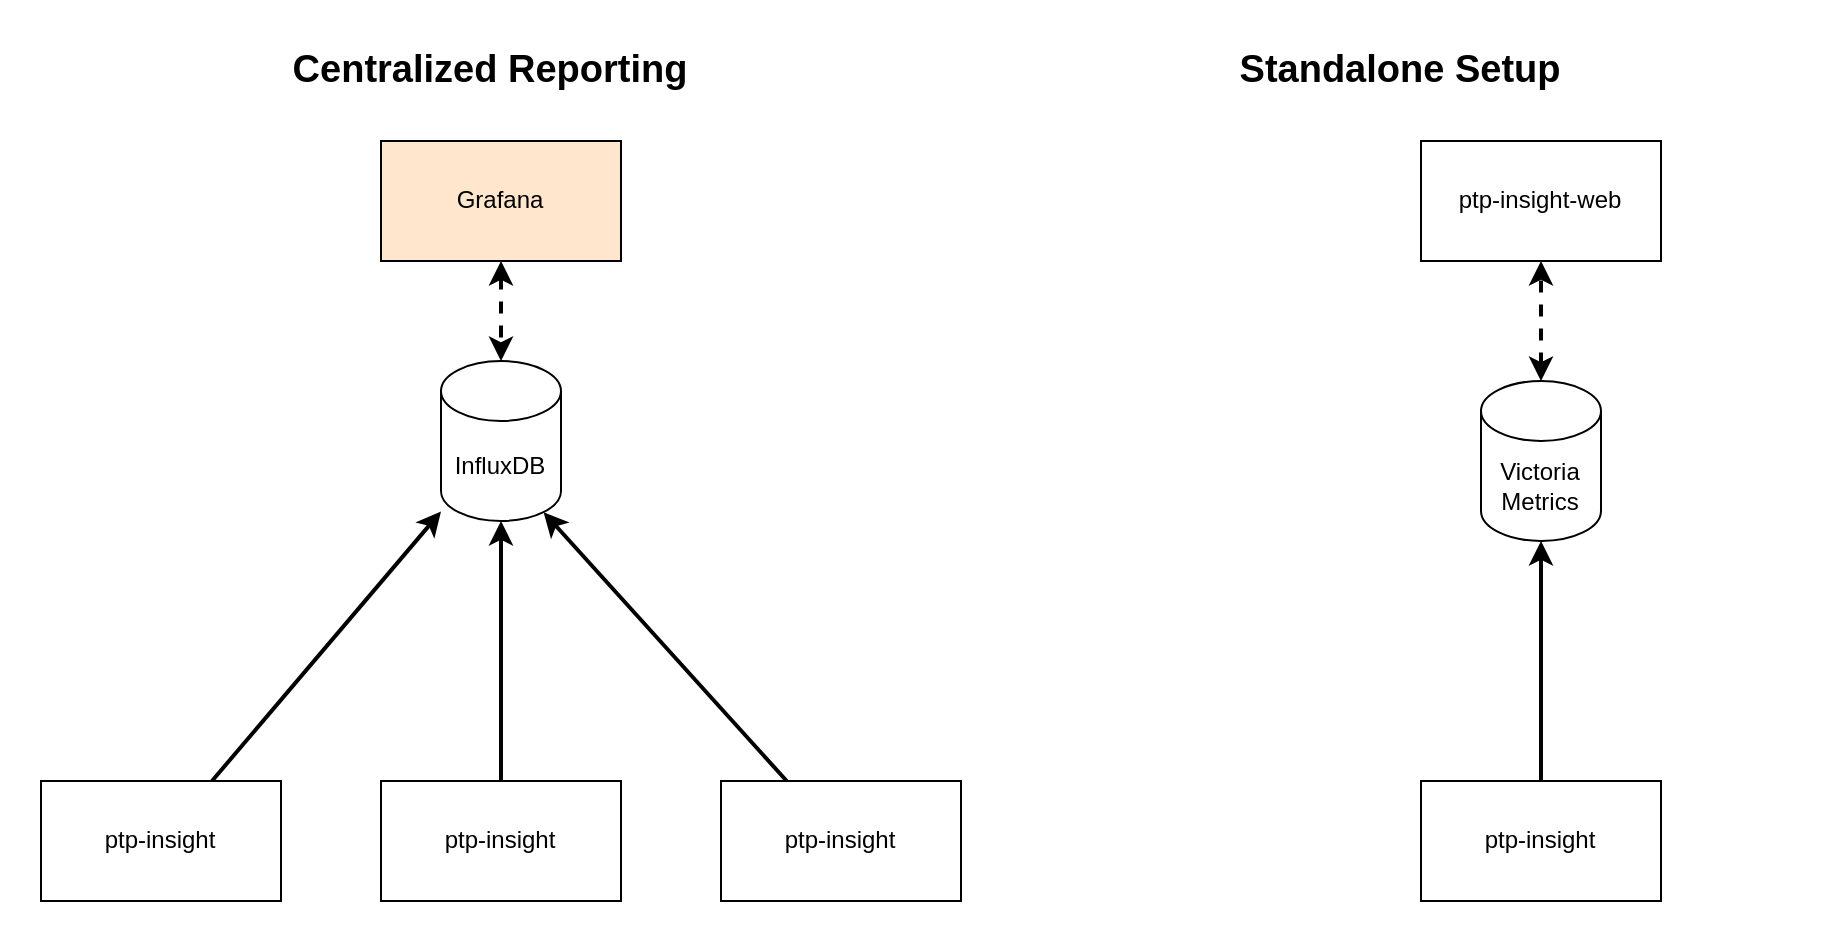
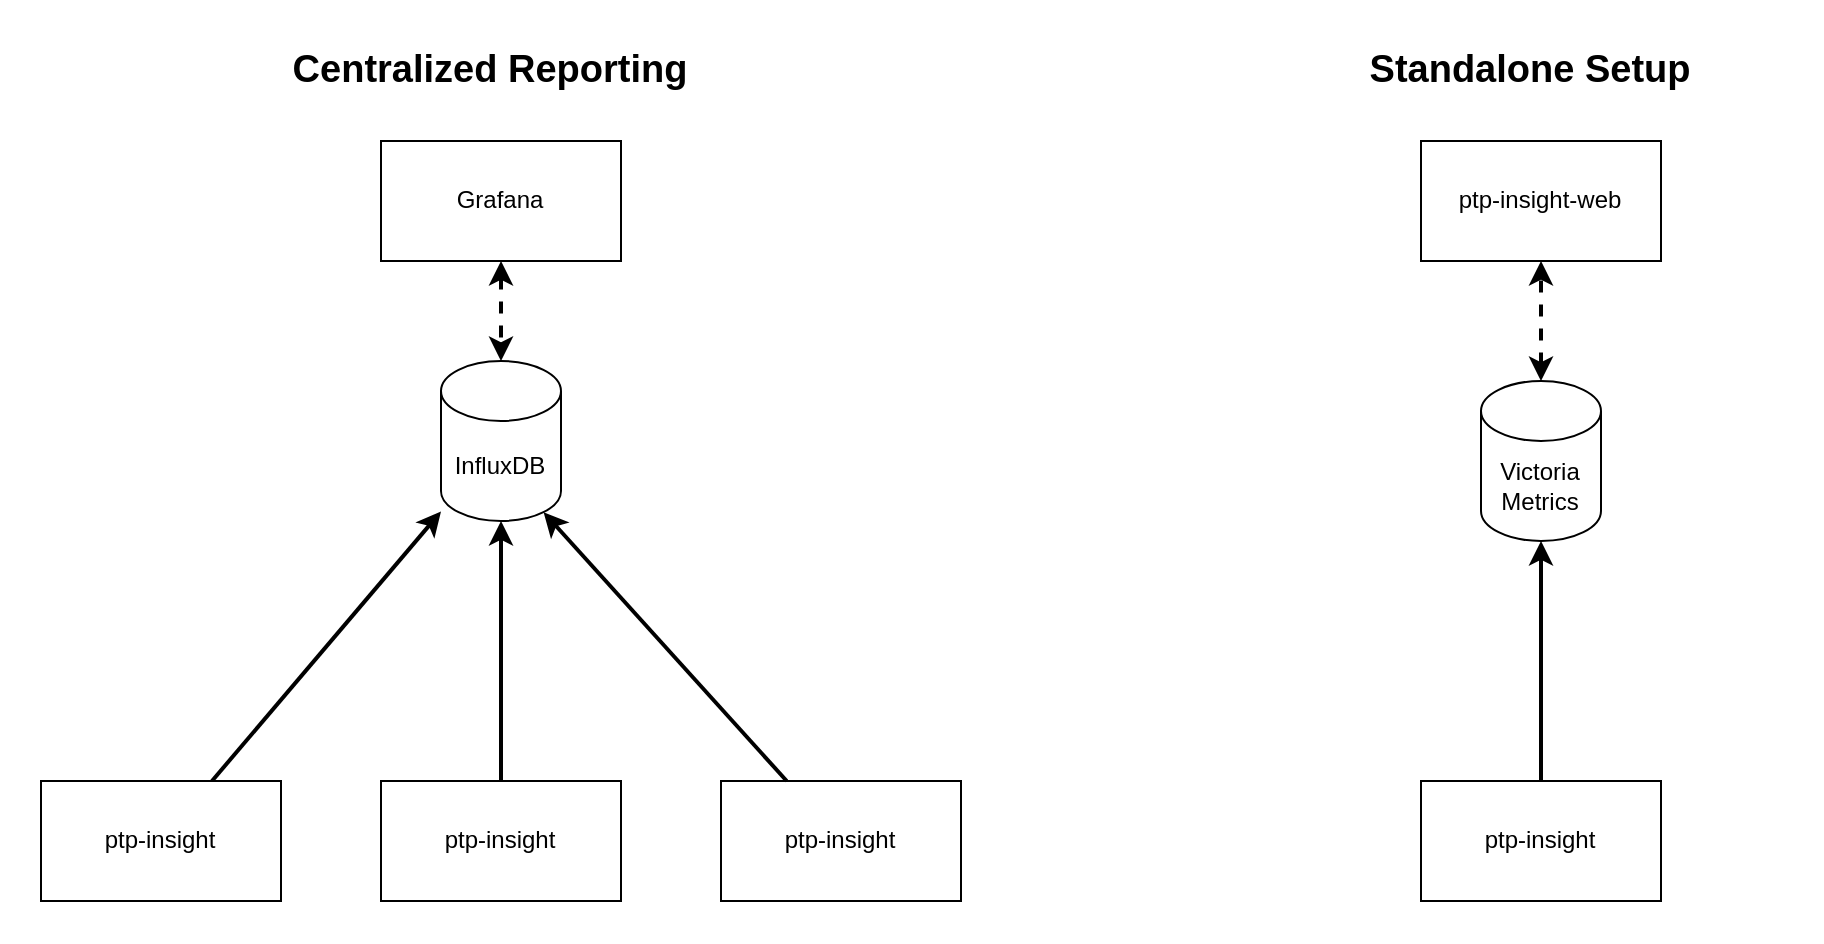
- <mxCell id="17" value="Standalone Setup" style="text;html=1;strokeColor=none;fillColor=none;align=center;verticalAlign=middle;whiteSpace=wrap;rounded=0;fontSize=19;fontStyle=1" vertex="1" parent="1"><mxGeometry x="575" y="20" width="250" height="30" as="geometry" /></mxCell>
+ <mxCell id="17" value="Standalone Setup" style="text;html=1;strokeColor=none;fillColor=none;align=center;verticalAlign=middle;whiteSpace=wrap;rounded=0;fontSize=19;fontStyle=1" vertex="1" parent="1"><mxGeometry x="640" y="20" width="250" height="30" as="geometry" /></mxCell>
- <mxCell id="9" value="Grafana" style="rounded=0;whiteSpace=wrap;html=1;fillColor=#ffe6cc;" vertex="1" parent="1"><mxGeometry x="190" y="70" width="120" height="60" as="geometry" /></mxCell>
+ <mxCell id="9" value="Grafana" style="rounded=0;whiteSpace=wrap;html=1;" vertex="1" parent="1"><mxGeometry x="190" y="70" width="120" height="60" as="geometry" /></mxCell>
